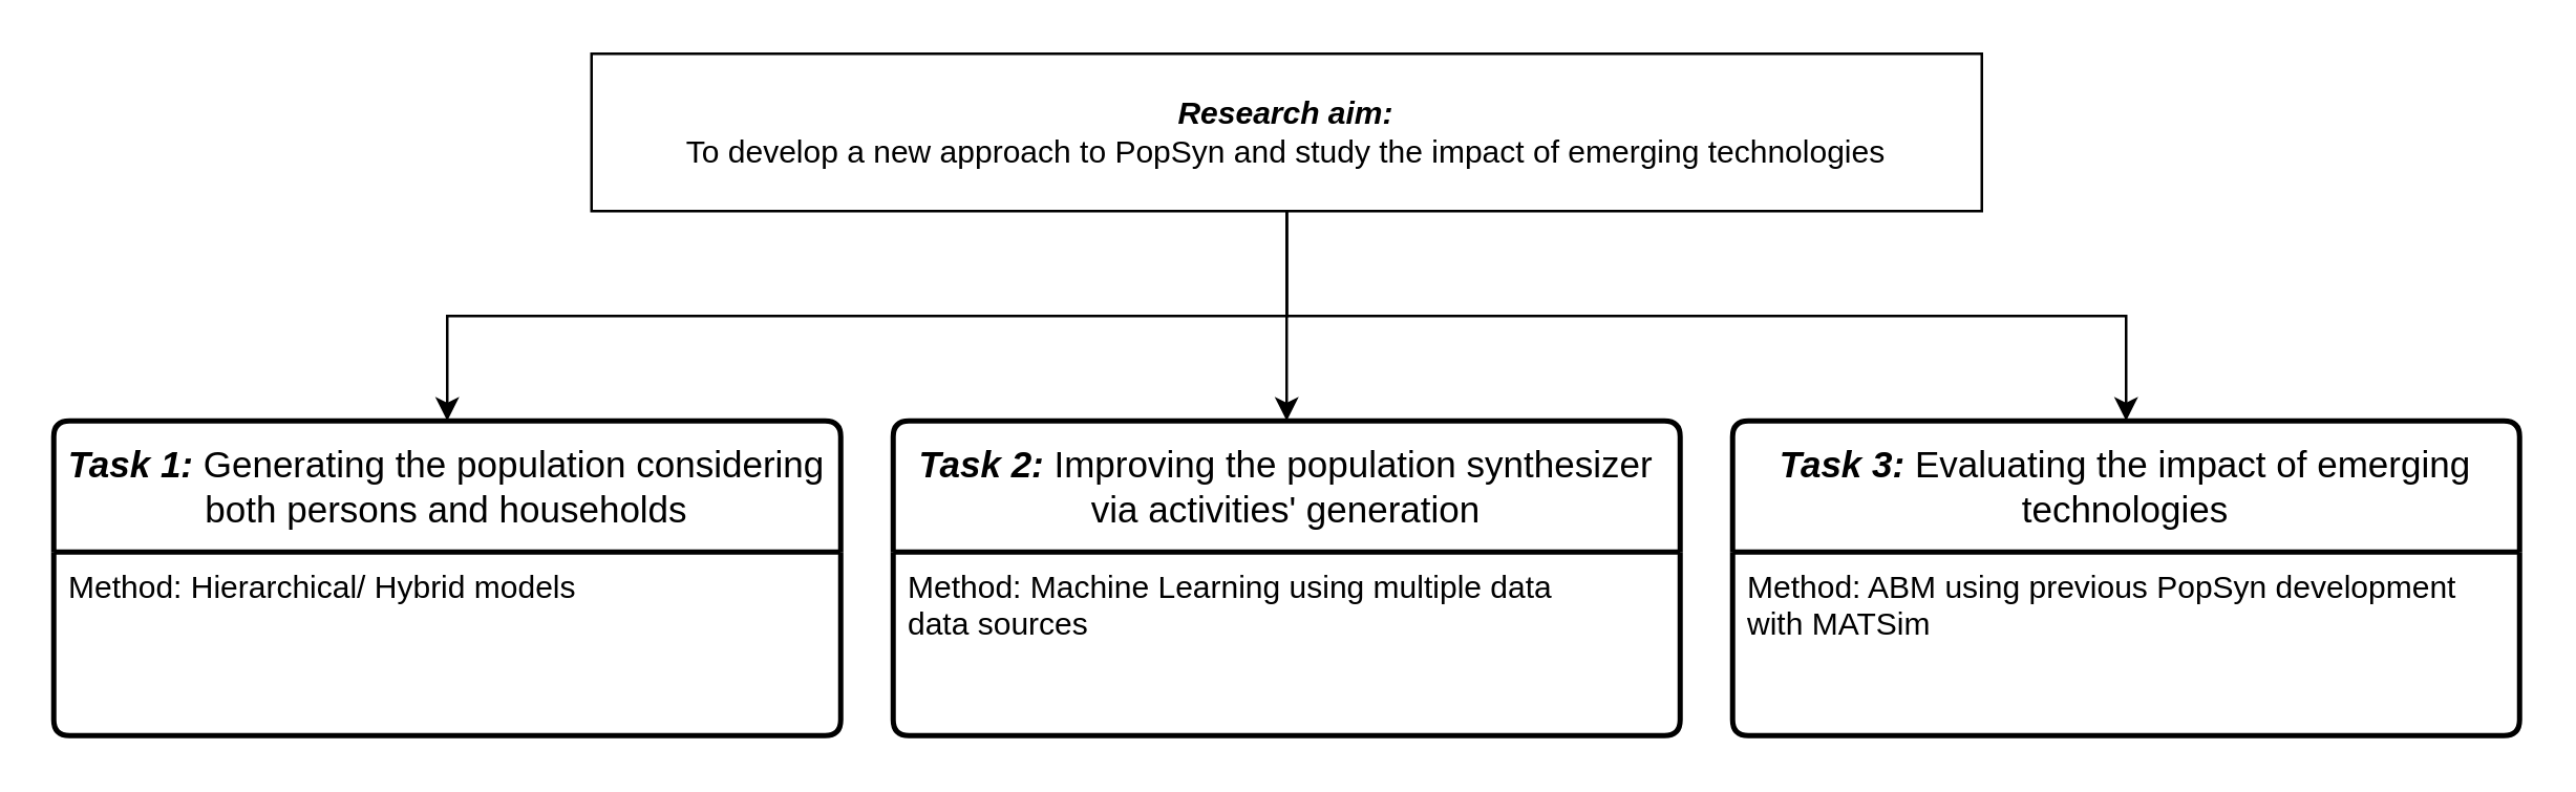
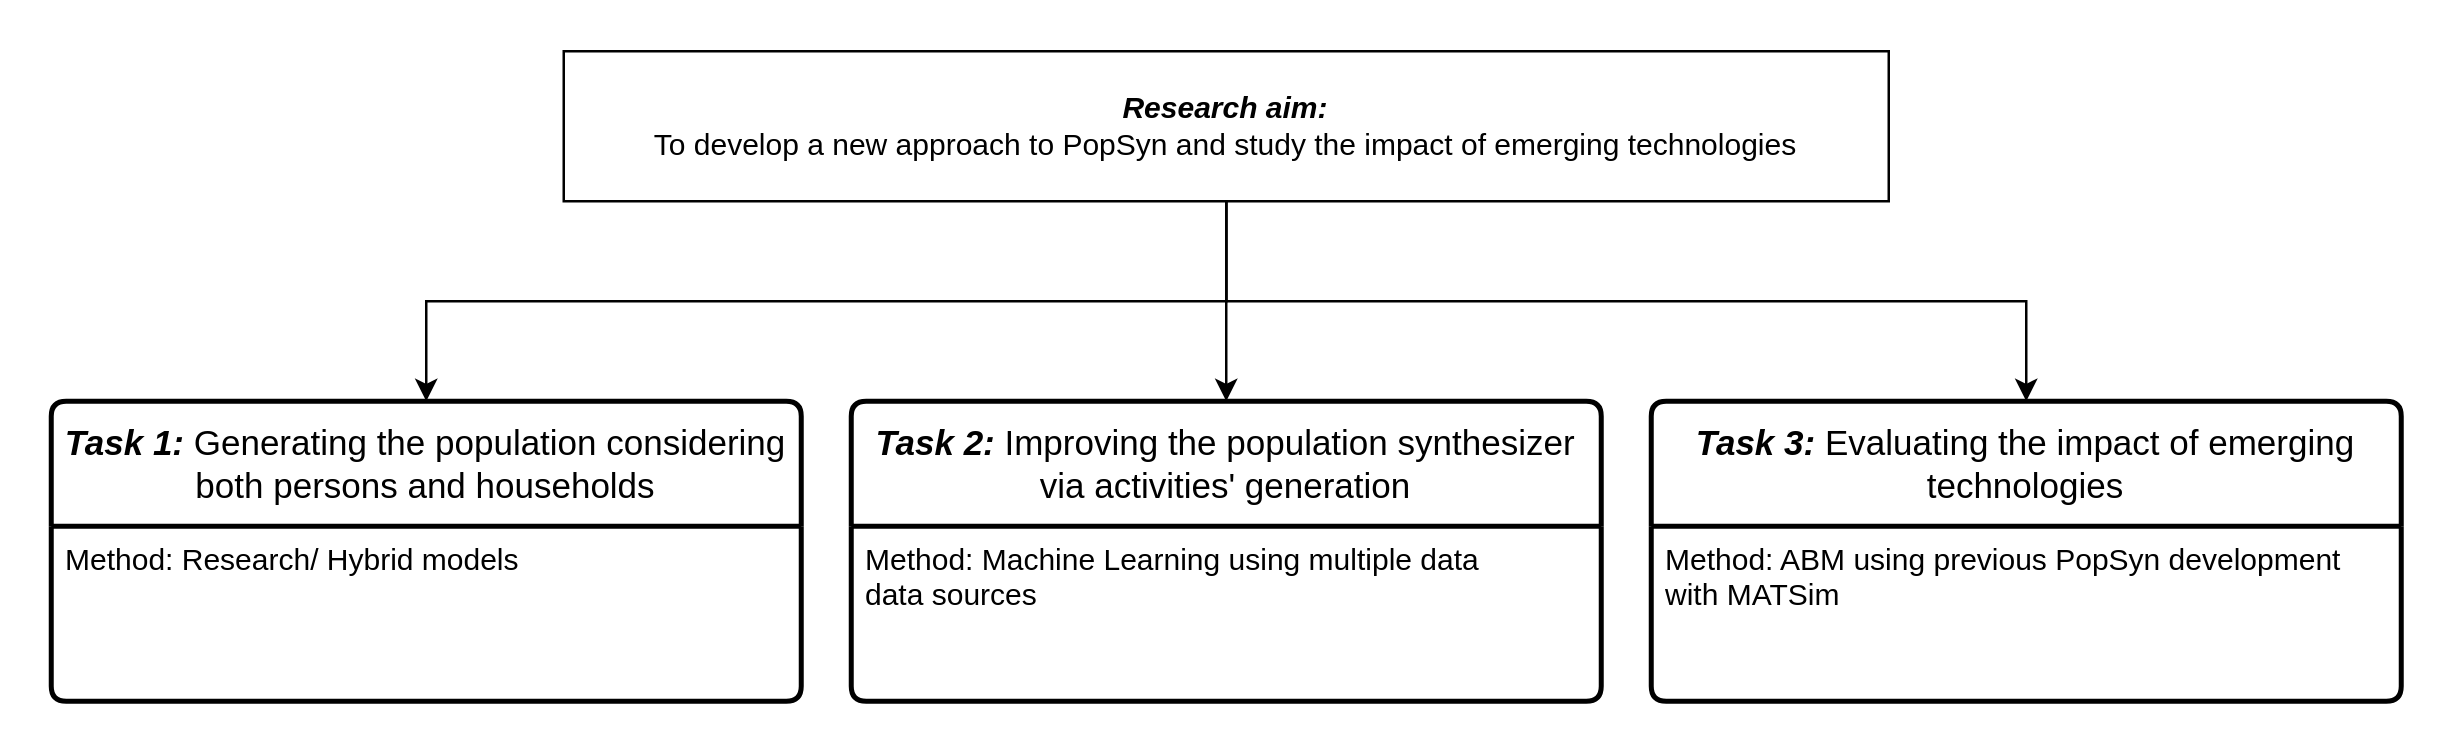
- <mxCell id="7" value="Method: Hierarchical/ Hybrid models" style="align=left;strokeColor=none;fillColor=none;spacingLeft=4;fontSize=12;verticalAlign=top;resizable=0;rotatable=0;part=1;html=1;" parent="6" vertex="1"><mxGeometry y="50" width="300" height="70" as="geometry" /></mxCell>
+ <mxCell id="7" value="Method: Research/ Hybrid models" style="align=left;strokeColor=none;fillColor=none;spacingLeft=4;fontSize=12;verticalAlign=top;resizable=0;rotatable=0;part=1;html=1;" parent="6" vertex="1"><mxGeometry y="50" width="300" height="70" as="geometry" /></mxCell>
